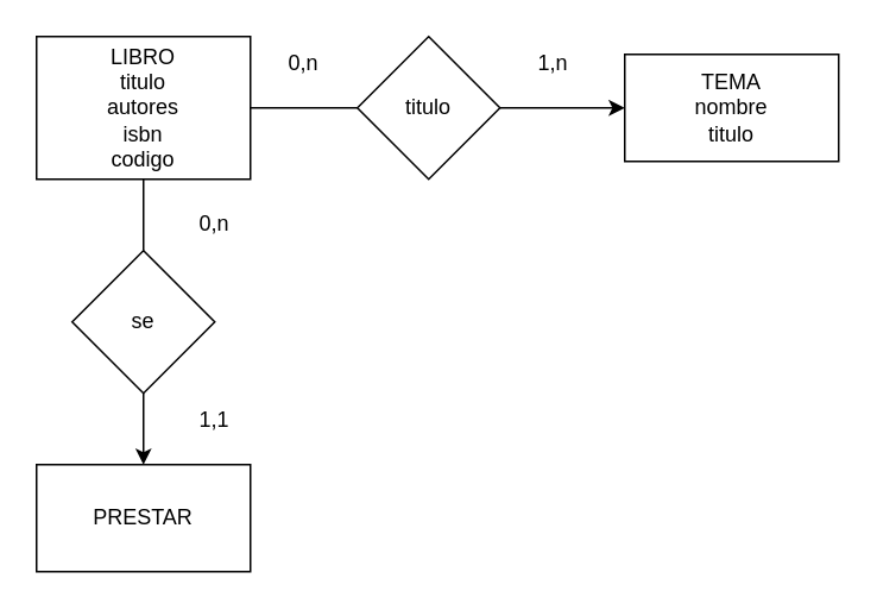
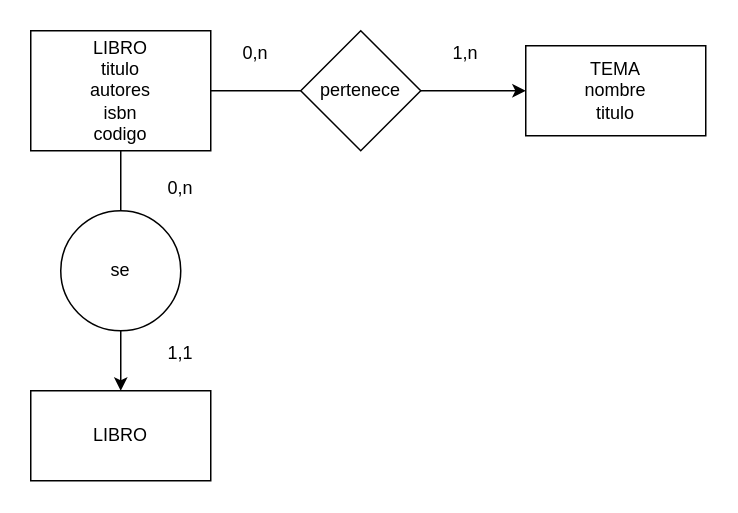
- <mxCell id="8" value="titulo" style="rhombus;whiteSpace=wrap;html=1;" vertex="1" parent="1"><mxGeometry x="200" y="20" width="80" height="80" as="geometry" /></mxCell>
+ <mxCell id="8" value="pertenece" style="rhombus;whiteSpace=wrap;html=1;" vertex="1" parent="1"><mxGeometry x="200" y="20" width="80" height="80" as="geometry" /></mxCell>
- <mxCell id="12" value="se" style="rhombus;whiteSpace=wrap;html=1;" vertex="1" parent="1"><mxGeometry x="40" y="140" width="80" height="80" as="geometry" /></mxCell>
+ <mxCell id="12" value="se" style="ellipse;whiteSpace=wrap;html=1;" vertex="1" parent="1"><mxGeometry x="40" y="140" width="80" height="80" as="geometry" /></mxCell>
- <mxCell id="2" value="PRESTAR" style="rounded=0;whiteSpace=wrap;html=1;" vertex="1" parent="1"><mxGeometry x="20" y="260" width="120" height="60" as="geometry" /></mxCell>
+ <mxCell id="2" value="LIBRO" style="rounded=0;whiteSpace=wrap;html=1;" vertex="1" parent="1"><mxGeometry x="20" y="260" width="120" height="60" as="geometry" /></mxCell>
